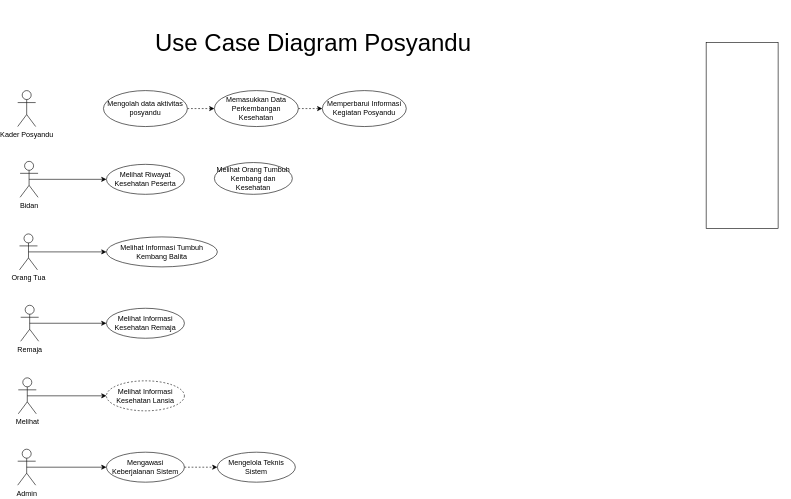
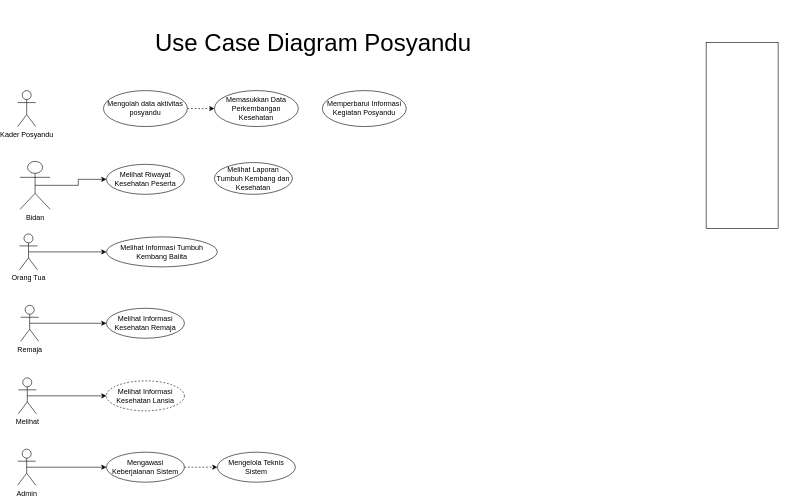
- <mxCell id="23" style="edgeStyle=orthogonalEdgeStyle;rounded=0;orthogonalLoop=1;jettySize=auto;html=1;exitX=1;exitY=0.5;exitDx=0;exitDy=0;entryX=0;entryY=0.5;entryDx=0;entryDy=0;dashed=1;" edge="1" parent="1" source="24" target="25"><mxGeometry relative="1" as="geometry" /></mxCell>
- <mxCell id="4" value="&lt;font style=&quot;font-size: 12px;&quot;&gt;Bidan&lt;/font&gt;" style="shape=umlActor;verticalLabelPosition=bottom;verticalAlign=top;html=1;outlineConnect=0;" parent="1" vertex="1"><mxGeometry x="24" y="268" width="30" height="60" as="geometry" /></mxCell>
+ <mxCell id="4" value="&lt;font style=&quot;font-size: 12px;&quot;&gt;Bidan&lt;/font&gt;" style="shape=umlActor;verticalLabelPosition=bottom;verticalAlign=top;html=1;outlineConnect=0;" parent="1" vertex="1"><mxGeometry x="24" y="268" width="50" height="80" as="geometry" /></mxCell>
- <mxCell id="26" value="Melihat Orang Tumbuh Kembang dan Kesehatan" style="ellipse;whiteSpace=wrap;html=1;" vertex="1" parent="1"><mxGeometry x="348" y="270" width="130" height="53" as="geometry" /></mxCell>
+ <mxCell id="26" value="Melihat Laporan Tumbuh Kembang dan Kesehatan" style="ellipse;whiteSpace=wrap;html=1;" vertex="1" parent="1"><mxGeometry x="348" y="270" width="130" height="53" as="geometry" /></mxCell>
